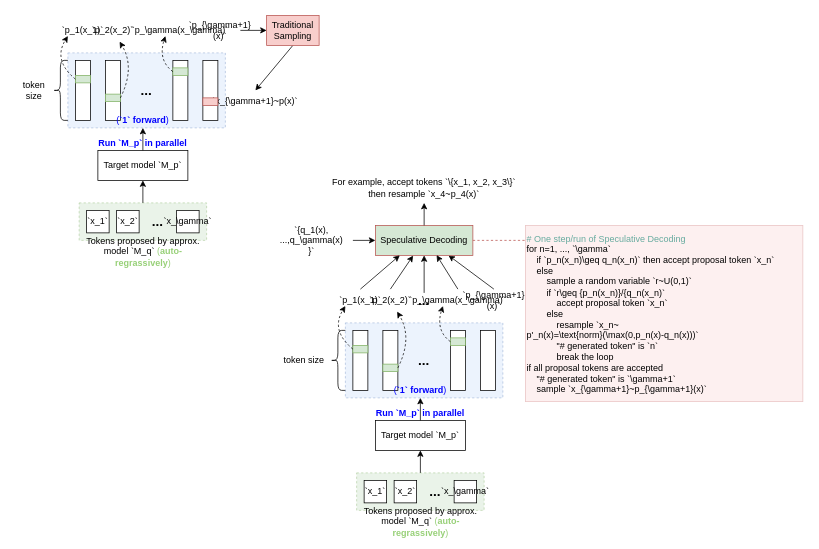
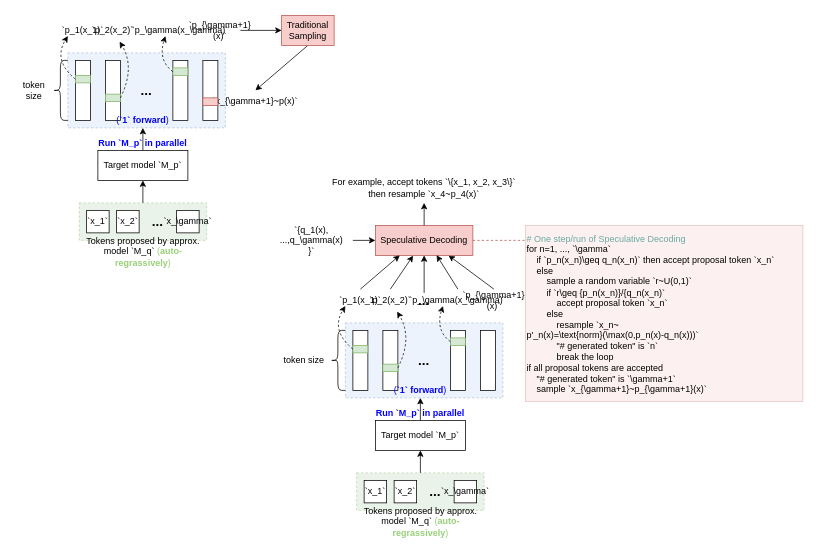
- <mxCell id="31" value="Traditional Sampling" style="rounded=0;whiteSpace=wrap;html=1;fillColor=#f8cecc;strokeColor=#b85450;" parent="1" vertex="1"><mxGeometry x="355" y="20" width="70" height="40" as="geometry" /></mxCell>
+ <mxCell id="31" value="Traditional Sampling" style="rounded=0;whiteSpace=wrap;html=1;fillColor=#f8cecc;strokeColor=#b85450;" parent="1" vertex="1"><mxGeometry x="375" y="20" width="70" height="40" as="geometry" /></mxCell>
- <mxCell id="67" value="Speculative Decoding" style="rounded=0;whiteSpace=wrap;html=1;fillColor=#d5e8d4;strokeColor=#b85450;" parent="37" vertex="1"><mxGeometry x="140" y="70" width="130" height="40" as="geometry" /></mxCell>
+ <mxCell id="67" value="Speculative Decoding" style="rounded=0;whiteSpace=wrap;html=1;fillColor=#f8cecc;strokeColor=#b85450;" parent="37" vertex="1"><mxGeometry x="140" y="70" width="130" height="40" as="geometry" /></mxCell>
